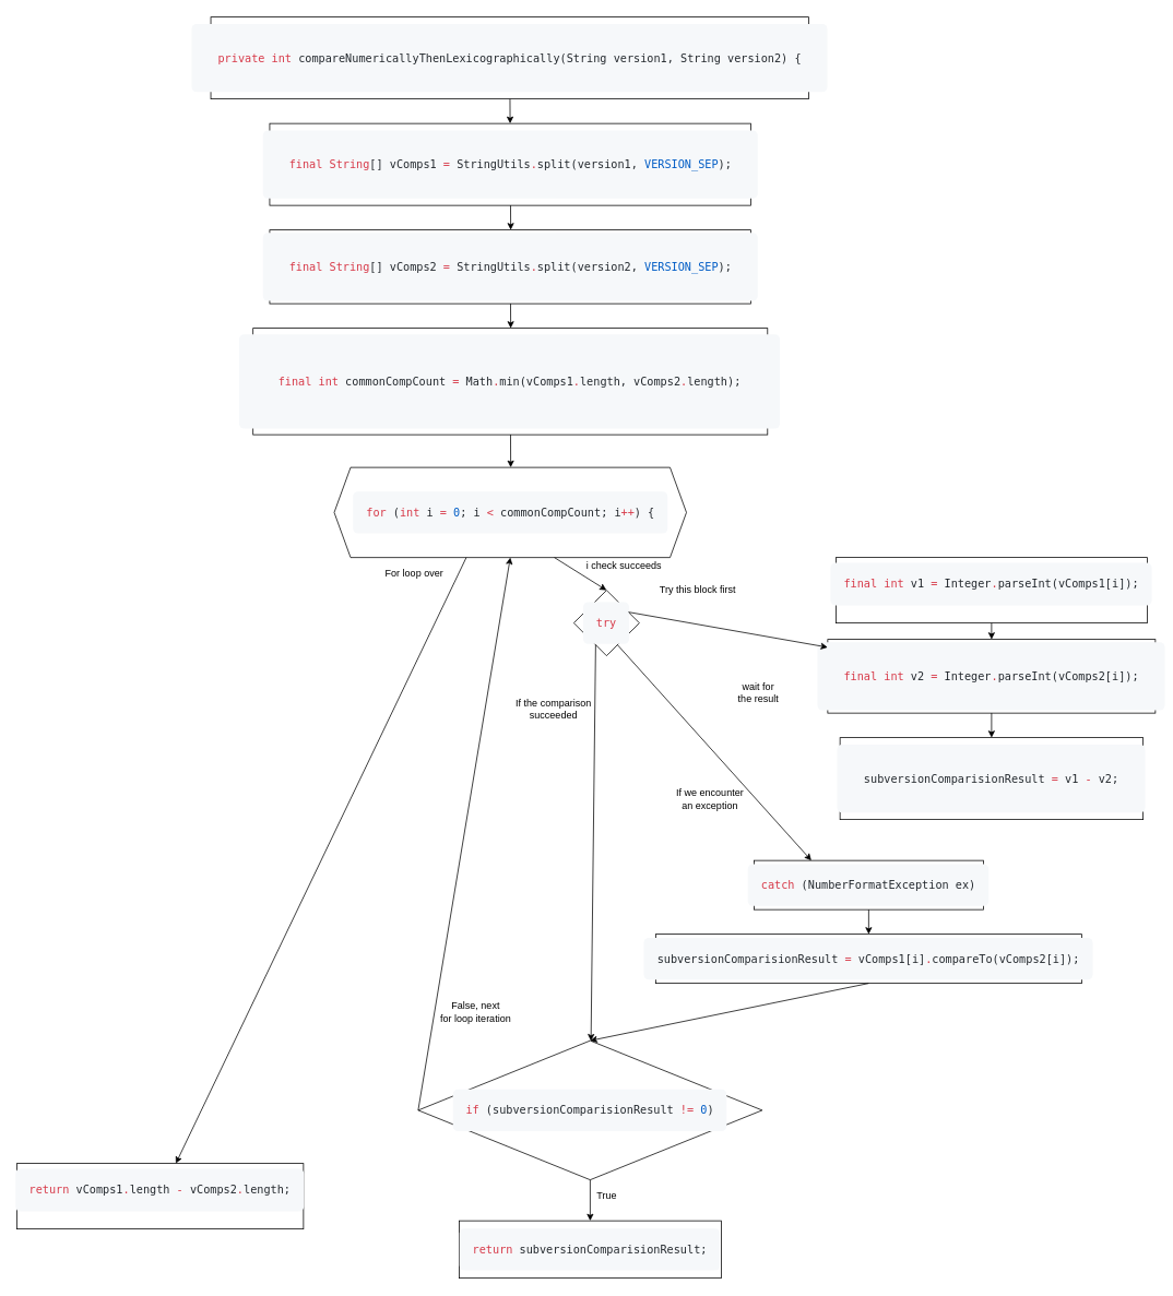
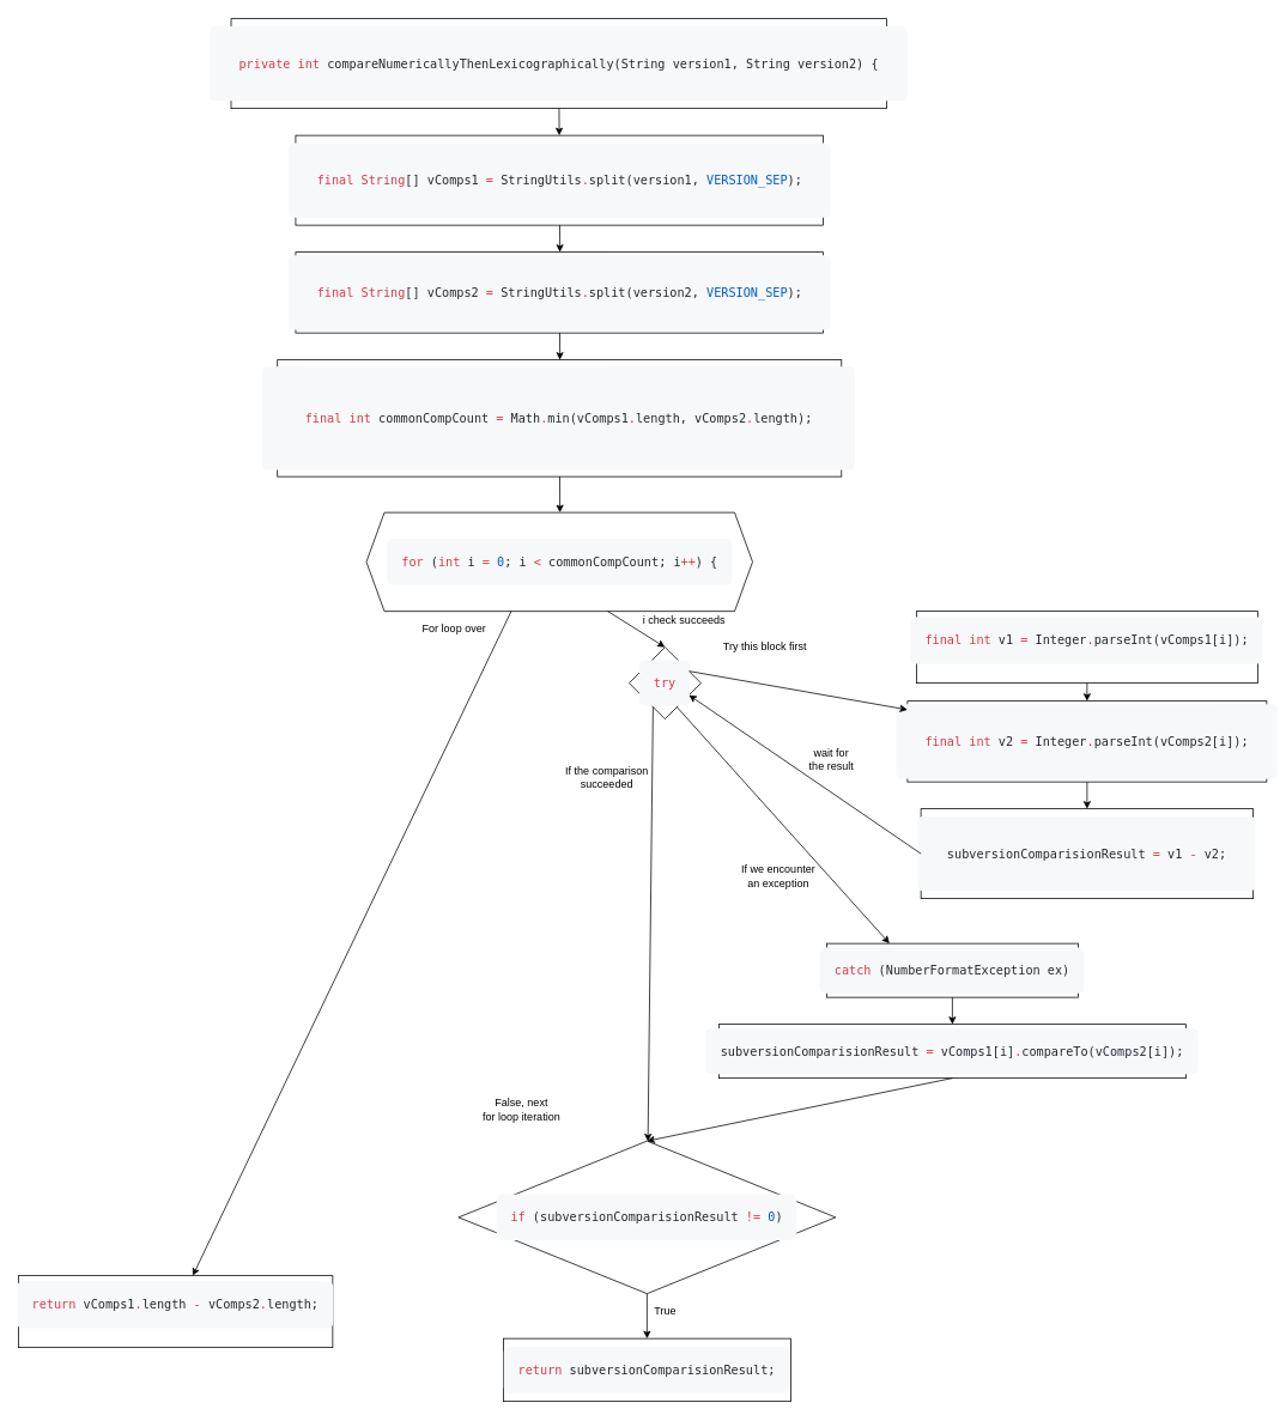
+ <mxCell id="26" value="" style="endArrow=classic;html=1;entryX=1;entryY=0.75;entryDx=0;entryDy=0;exitX=0;exitY=0.5;exitDx=0;exitDy=0;" edge="1" parent="1" source="14" target="12"><mxGeometry width="50" height="50" relative="1" as="geometry"><mxPoint x="1040" y="1050" as="sourcePoint" /><mxPoint x="1090" y="1000" as="targetPoint" /></mxGeometry></mxCell>
- <mxCell id="36" value="" style="endArrow=classic;html=1;exitX=0;exitY=0.5;exitDx=0;exitDy=0;entryX=0.5;entryY=1;entryDx=0;entryDy=0;" edge="1" parent="1" source="17" target="10"><mxGeometry width="50" height="50" relative="1" as="geometry"><mxPoint x="650" y="1250" as="sourcePoint" /><mxPoint x="700" y="1200" as="targetPoint" /></mxGeometry></mxCell>
